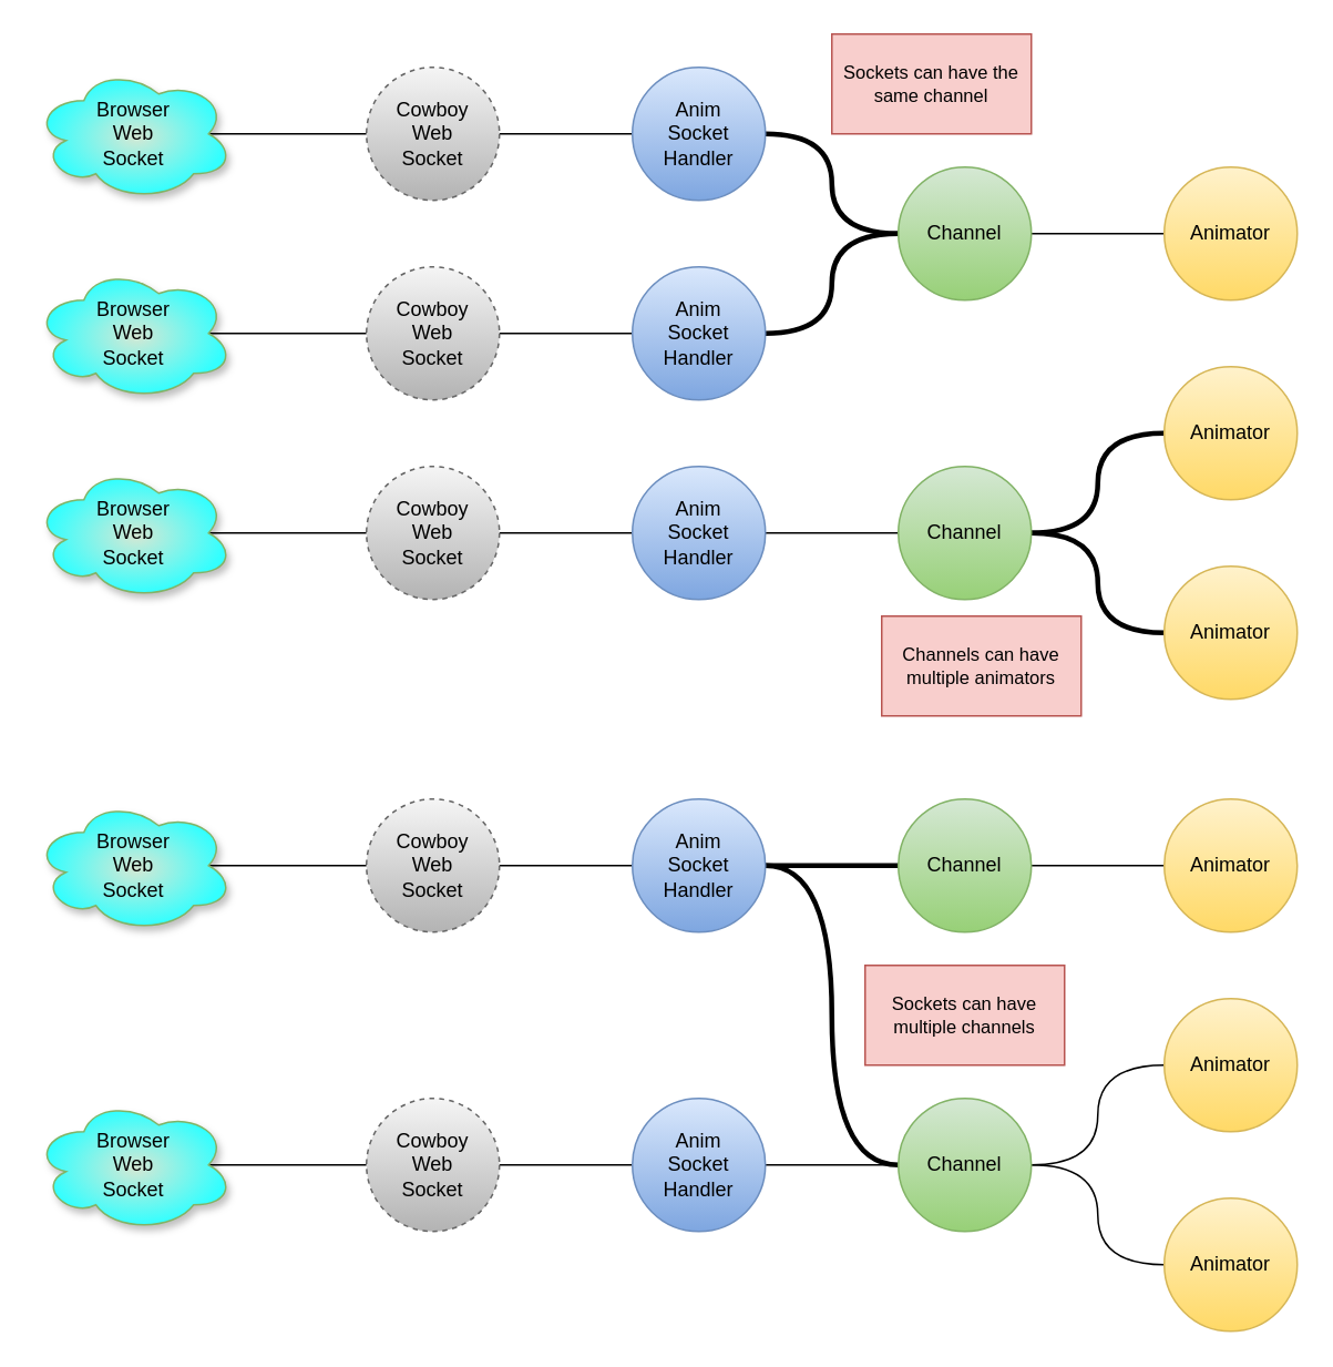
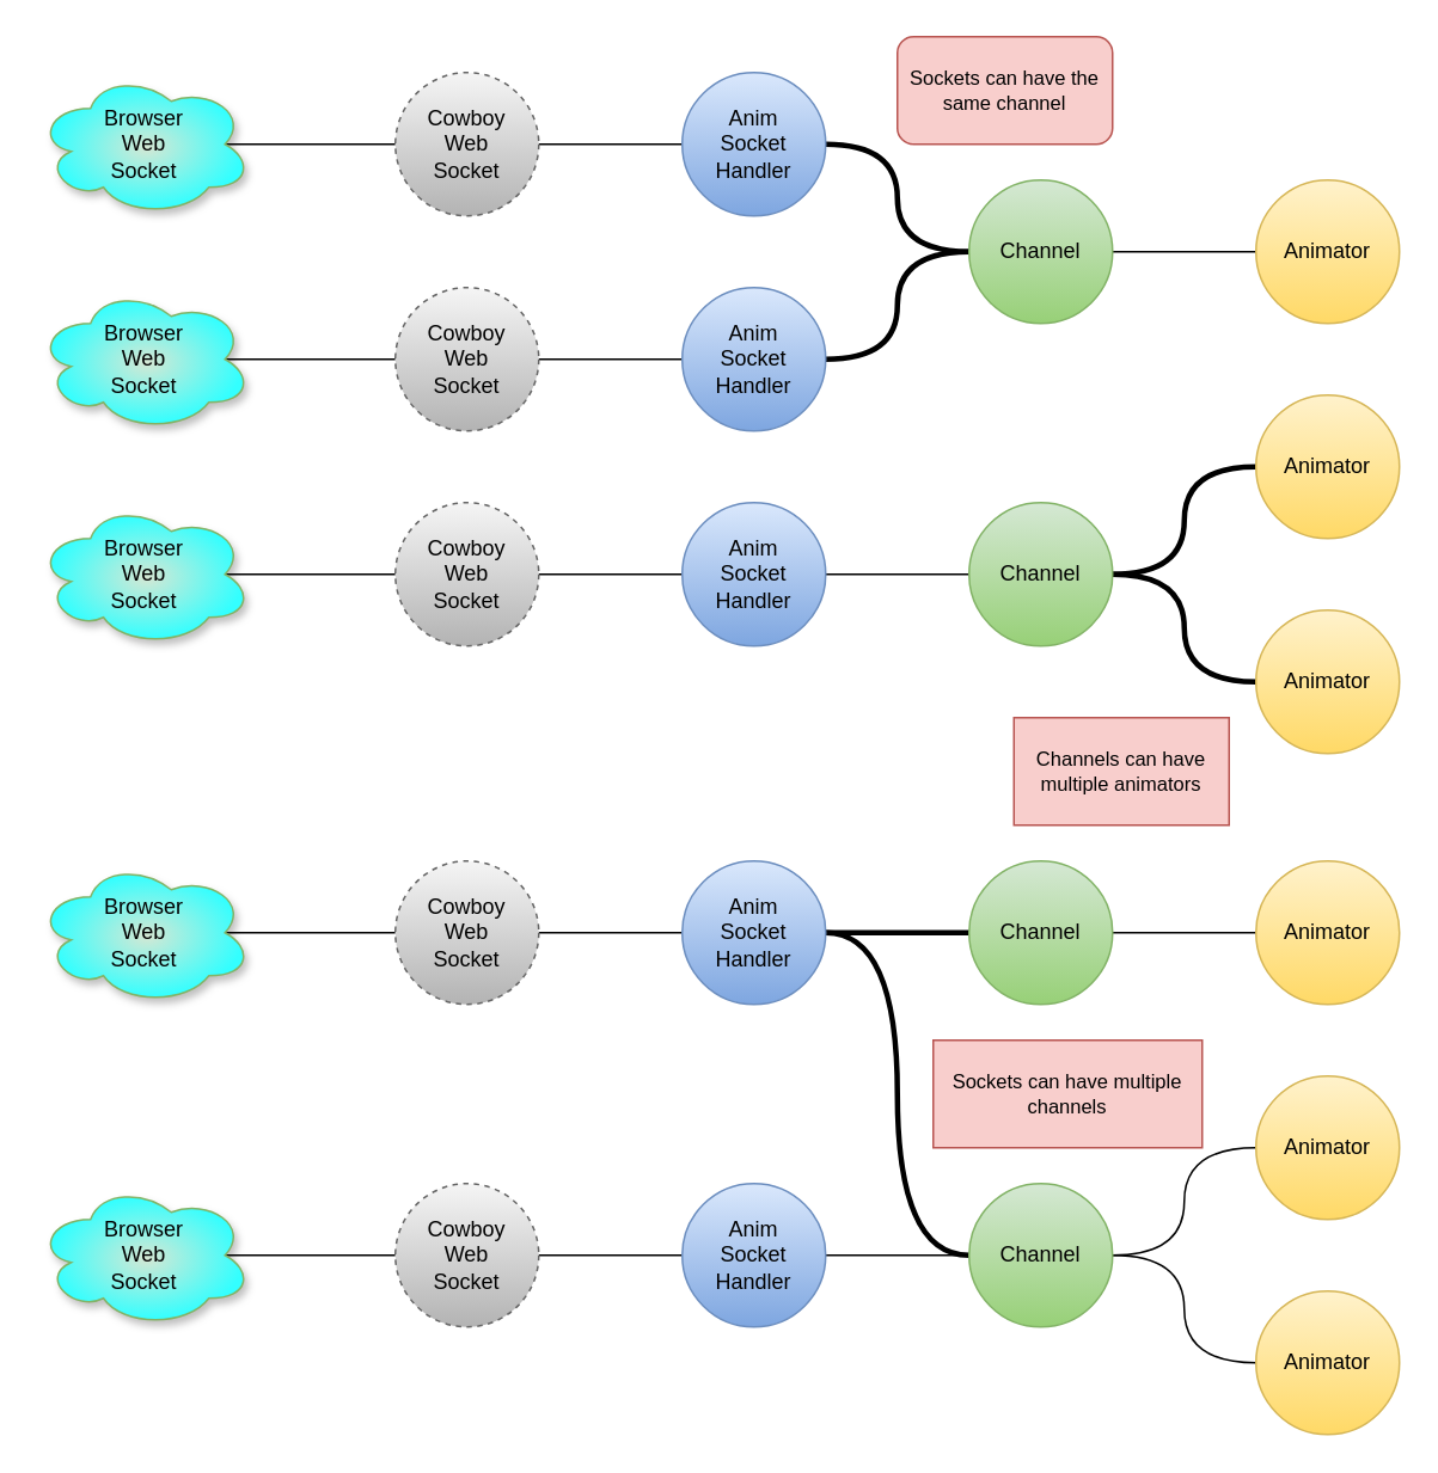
- <mxCell id="51" value="Sockets can have the same channel" style="rounded=0;whiteSpace=wrap;html=1;fontFamily=Helvetica;fontSize=11;labelBackgroundColor=none;fillColor=#f8cecc;strokeColor=#b85450;" vertex="1" parent="1"><mxGeometry x="500" y="20" width="120" height="60" as="geometry" /></mxCell>
+ <mxCell id="51" value="Sockets can have the same channel" style="whiteSpace=wrap;html=1;fontFamily=Helvetica;fontSize=11;labelBackgroundColor=none;fillColor=#f8cecc;strokeColor=#b85450;rounded=1;" vertex="1" parent="1"><mxGeometry x="500" y="20" width="120" height="60" as="geometry" /></mxCell>
- <mxCell id="50" value="Channels can have multiple animators" style="rounded=0;whiteSpace=wrap;html=1;fontFamily=Helvetica;fontSize=11;labelBackgroundColor=none;fillColor=#f8cecc;strokeColor=#b85450;" vertex="1" parent="1"><mxGeometry x="530" y="370" width="120" height="60" as="geometry" /></mxCell>
+ <mxCell id="50" value="Channels can have multiple animators" style="rounded=0;whiteSpace=wrap;html=1;fontFamily=Helvetica;fontSize=11;labelBackgroundColor=none;fillColor=#f8cecc;strokeColor=#b85450;" vertex="1" parent="1"><mxGeometry x="565" y="400" width="120" height="60" as="geometry" /></mxCell>
- <mxCell id="49" value="Sockets can have multiple channels" style="rounded=0;whiteSpace=wrap;html=1;fontFamily=Helvetica;fontSize=11;labelBackgroundColor=none;fillColor=#f8cecc;strokeColor=#b85450;" vertex="1" parent="1"><mxGeometry x="520" y="580" width="120" height="60" as="geometry" /></mxCell>
+ <mxCell id="49" value="Sockets can have multiple channels" style="rounded=0;whiteSpace=wrap;html=1;fontFamily=Helvetica;fontSize=11;labelBackgroundColor=none;fillColor=#f8cecc;strokeColor=#b85450;" vertex="1" parent="1"><mxGeometry x="520" y="580" width="150" height="60" as="geometry" /></mxCell>
